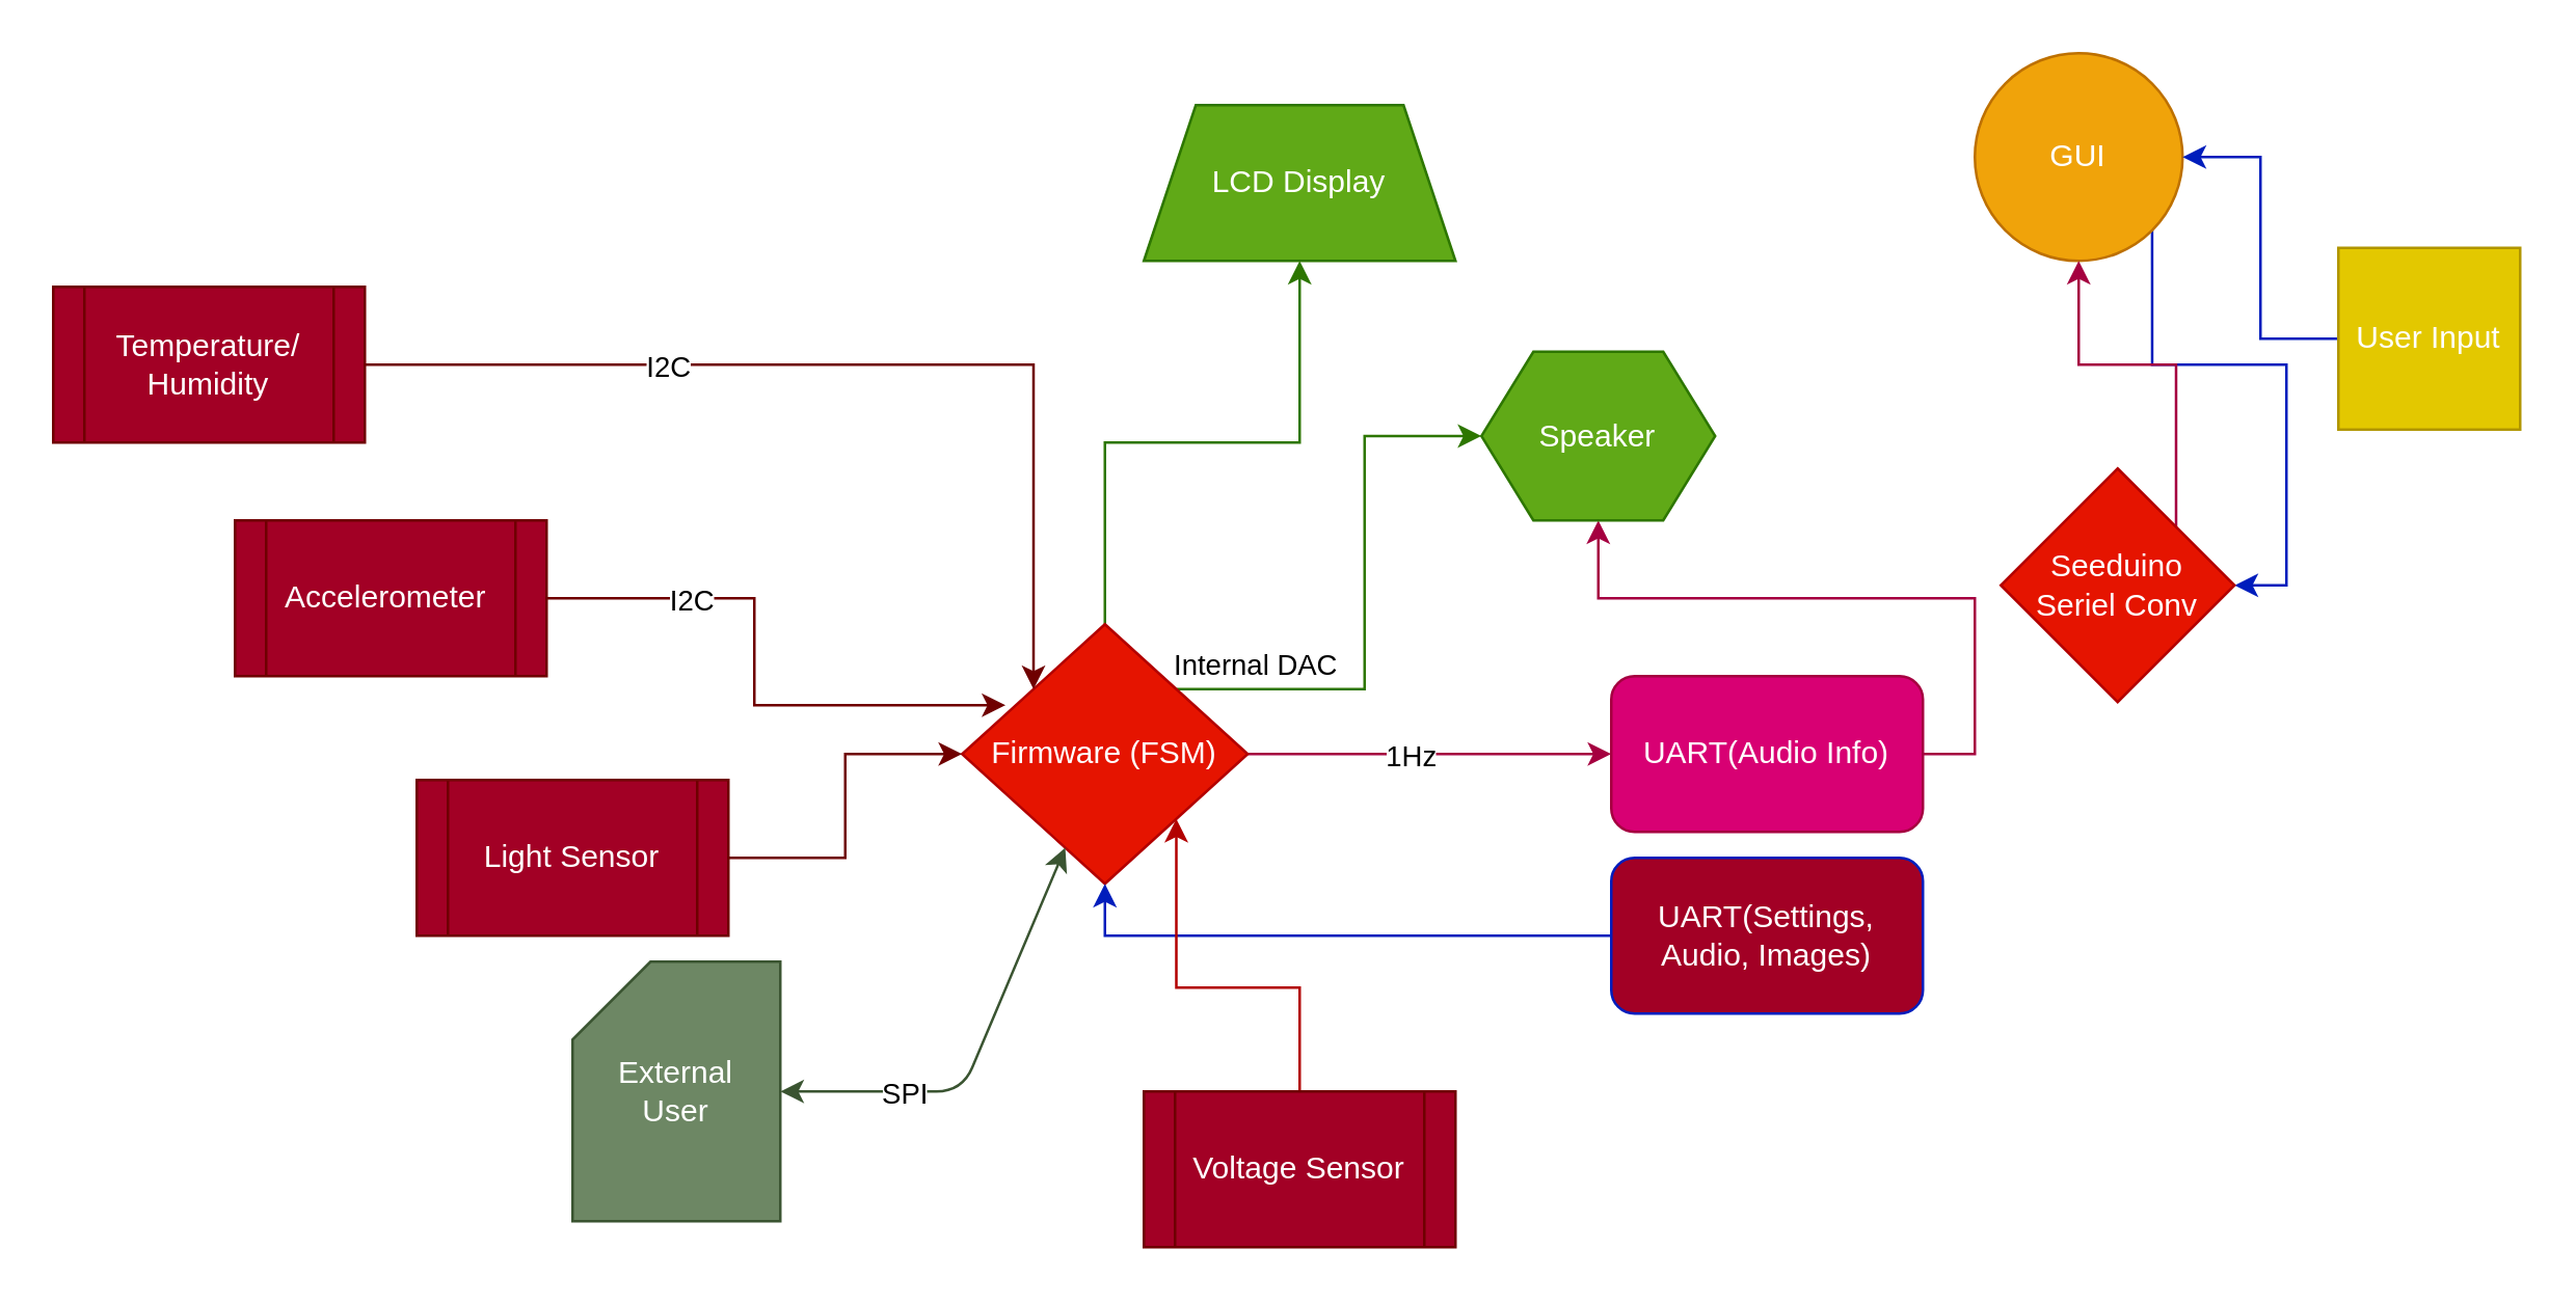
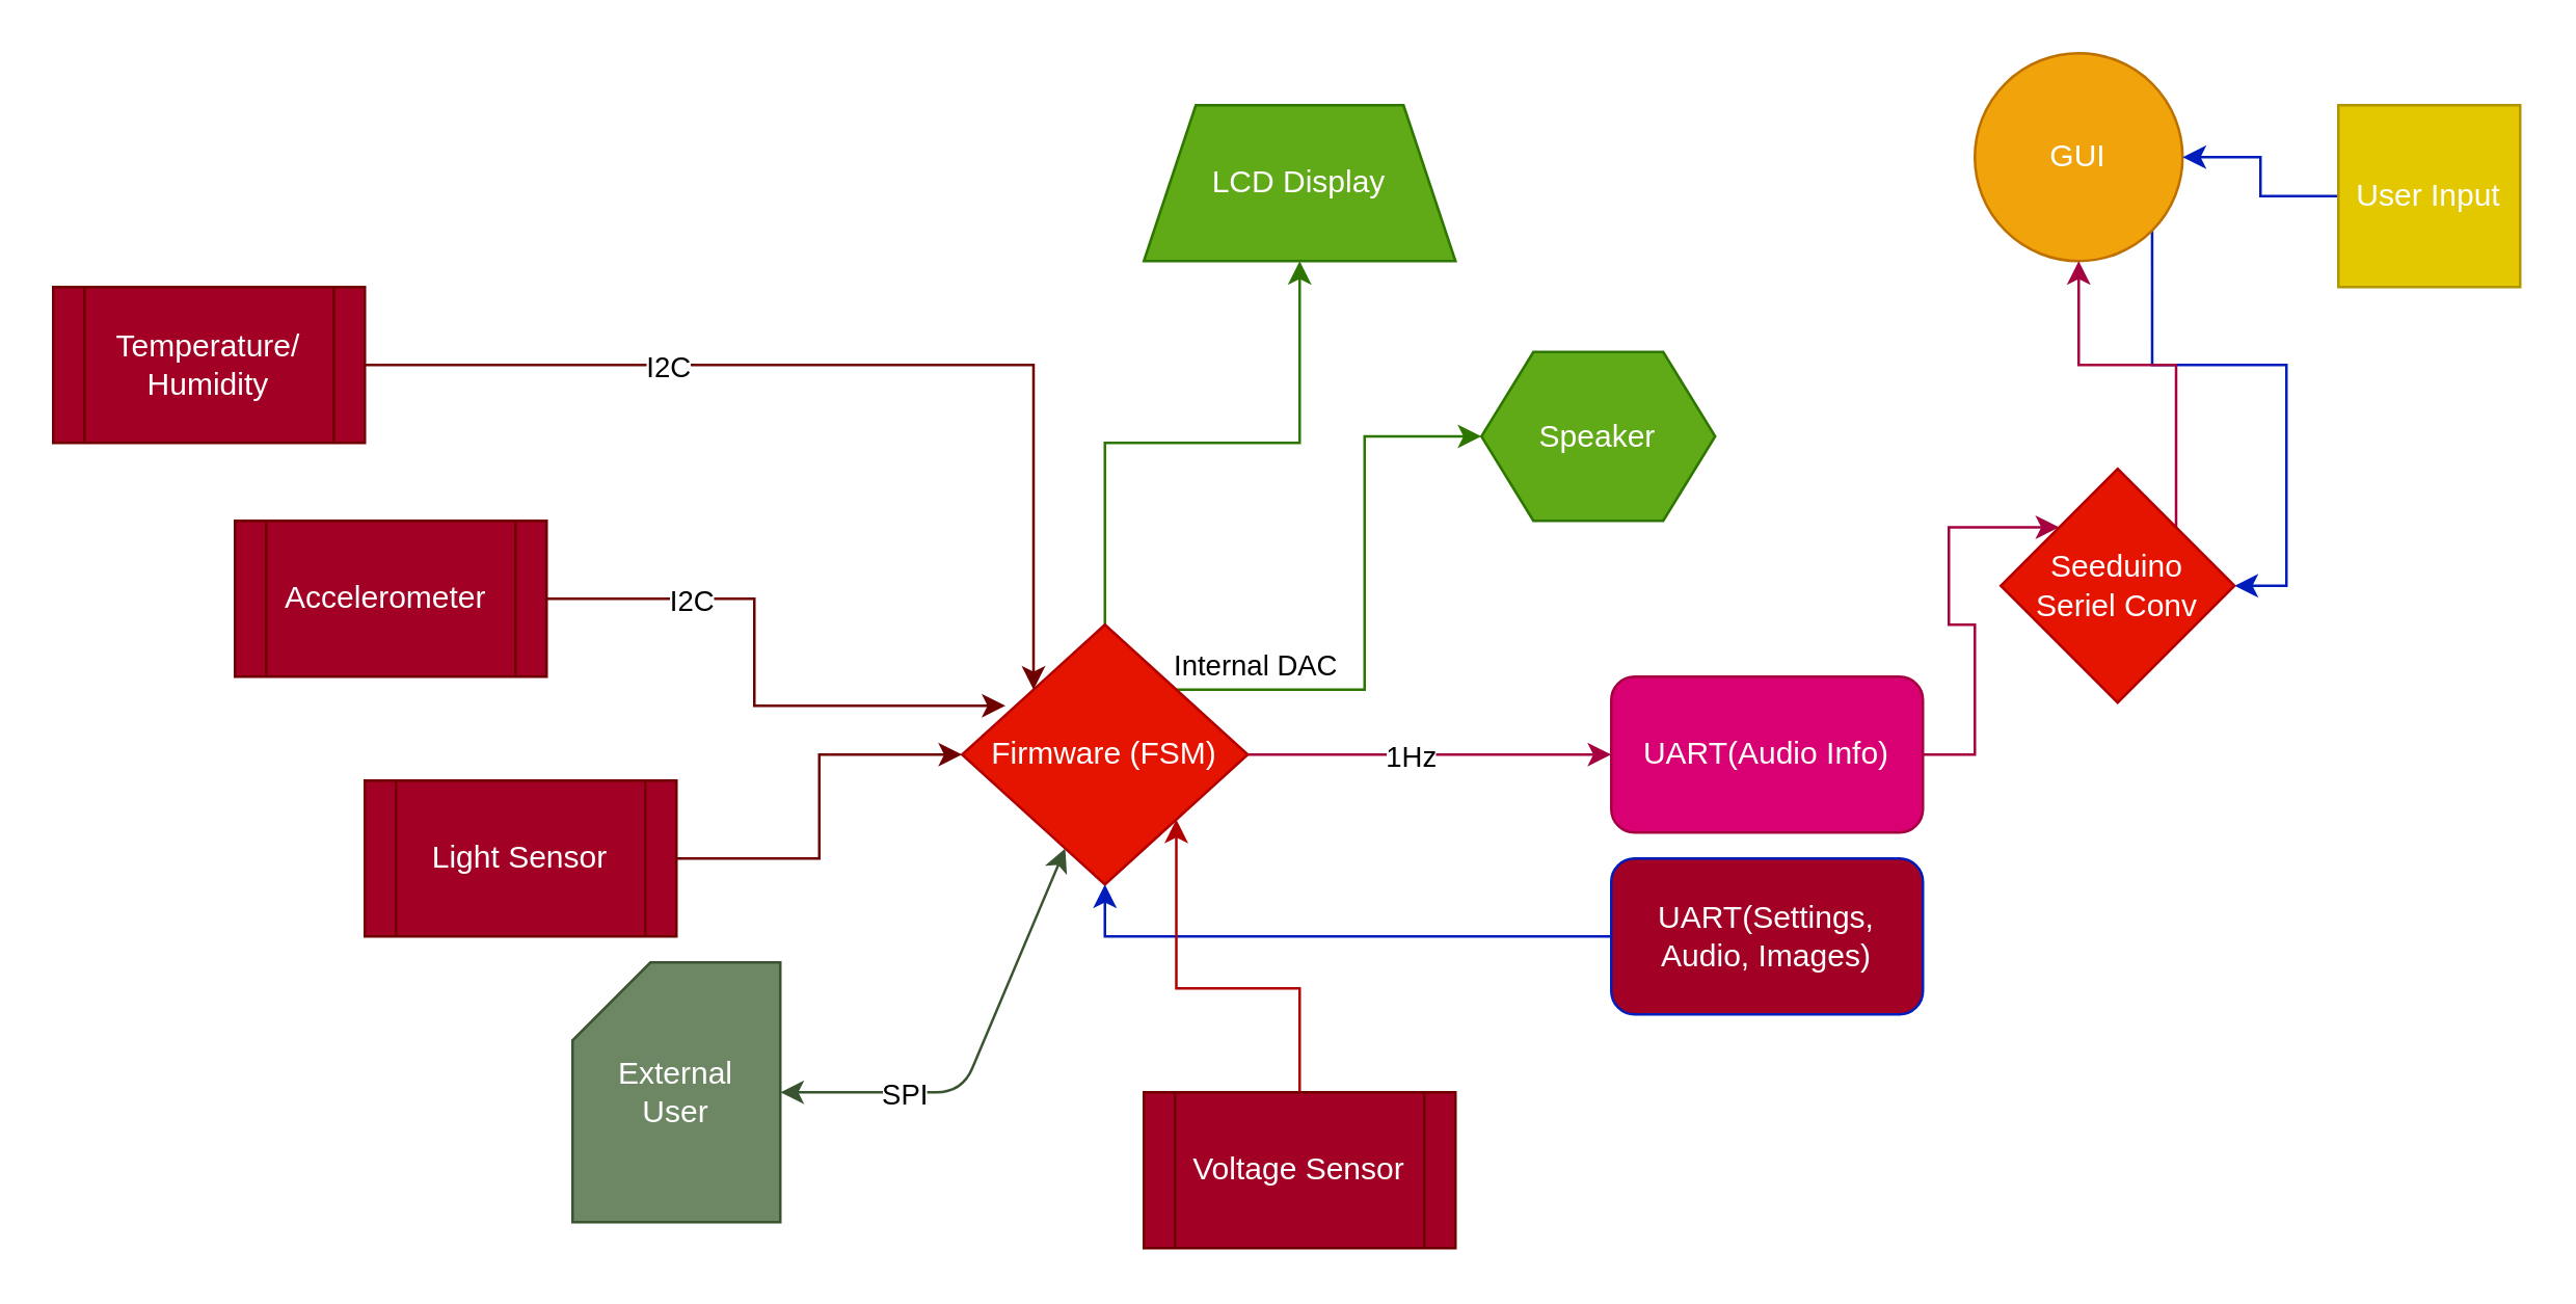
- <mxCell id="5" value="User Input" style="whiteSpace=wrap;html=1;aspect=fixed;fillColor=#e3c800;strokeColor=#B09500;fontColor=#ffffff;" vertex="1" parent="1"><mxGeometry x="900" y="95" width="70" height="70" as="geometry" /></mxCell>
+ <mxCell id="5" value="User Input" style="whiteSpace=wrap;html=1;aspect=fixed;fillColor=#e3c800;strokeColor=#B09500;fontColor=#ffffff;" vertex="1" parent="1"><mxGeometry x="900" y="40" width="70" height="70" as="geometry" /></mxCell>
- <mxCell id="12" style="edgeStyle=orthogonalEdgeStyle;rounded=0;orthogonalLoop=1;jettySize=auto;html=1;exitX=1;exitY=0.5;exitDx=0;exitDy=0;fillColor=#d80073;strokeColor=#A50040;" edge="1" parent="1" source="13" target="27"><mxGeometry relative="1" as="geometry" /></mxCell>
+ <mxCell id="12" style="edgeStyle=orthogonalEdgeStyle;rounded=0;orthogonalLoop=1;jettySize=auto;html=1;exitX=1;exitY=0.5;exitDx=0;exitDy=0;entryX=0;entryY=0;entryDx=0;entryDy=0;fillColor=#d80073;strokeColor=#A50040;" edge="1" parent="1" source="13" target="29"><mxGeometry relative="1" as="geometry" /></mxCell>
- <mxCell id="23" value="Light Sensor" style="shape=process;whiteSpace=wrap;html=1;backgroundOutline=1;fillColor=#a20025;strokeColor=#6F0000;fontColor=#ffffff;" vertex="1" parent="1"><mxGeometry x="160" y="300" width="120" height="60" as="geometry" /></mxCell>
+ <mxCell id="23" value="Light Sensor" style="shape=process;whiteSpace=wrap;html=1;backgroundOutline=1;fillColor=#a20025;strokeColor=#6F0000;fontColor=#ffffff;" vertex="1" parent="1"><mxGeometry x="140" y="300" width="120" height="60" as="geometry" /></mxCell>
